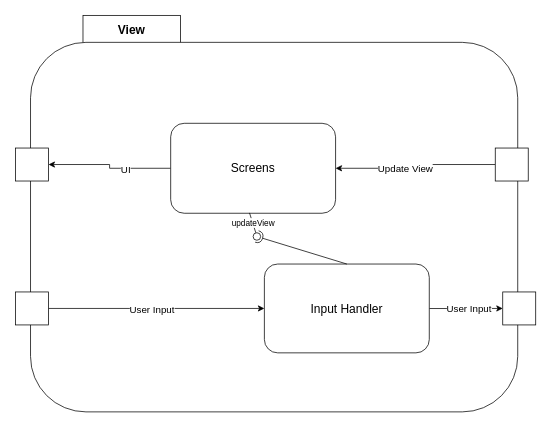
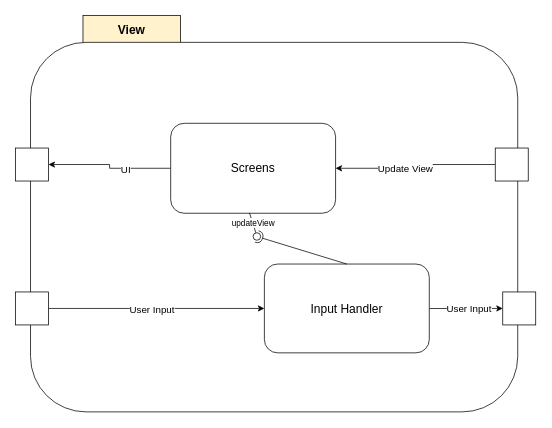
- <mxCell id="2" value="&lt;b&gt;View&lt;/b&gt;" style="rounded=0;whiteSpace=wrap;html=1;fontSize=16;" parent="1" vertex="1"><mxGeometry x="110" y="20" width="130" height="40" as="geometry" /></mxCell>
+ <mxCell id="2" value="&lt;b&gt;View&lt;/b&gt;" style="rounded=0;whiteSpace=wrap;html=1;fontSize=16;fillColor=#fff2cc;" parent="1" vertex="1"><mxGeometry x="110" y="20" width="130" height="40" as="geometry" /></mxCell>
